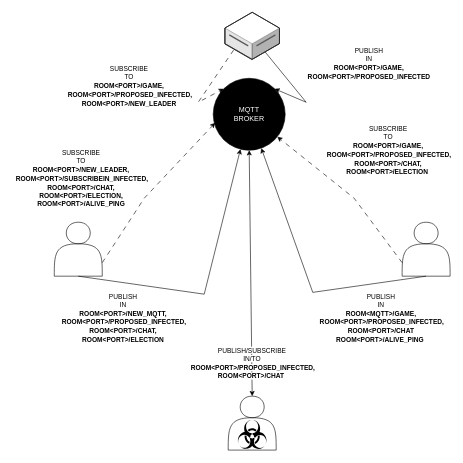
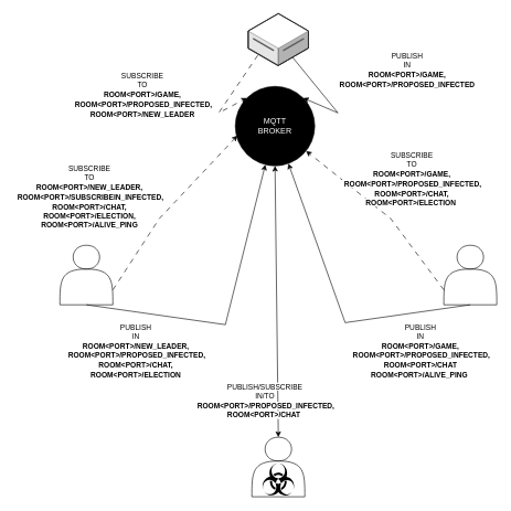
- <mxCell id="14" value="&lt;span style=&quot;font-size: 11px; background-color: rgb(255, 255, 255);&quot;&gt;SUBSCRIBE&lt;/span&gt;&lt;br style=&quot;border-color: var(--border-color); color: rgb(0, 0, 0); font-family: Helvetica; font-size: 11px; font-style: normal; font-variant-ligatures: normal; font-variant-caps: normal; font-weight: 400; letter-spacing: normal; orphans: 2; text-indent: 0px; text-transform: none; widows: 2; word-spacing: 0px; -webkit-text-stroke-width: 0px; text-decoration-thickness: initial; text-decoration-style: initial; text-decoration-color: initial;&quot;&gt;&lt;span style=&quot;font-size: 11px; background-color: rgb(255, 255, 255);&quot;&gt;TO&lt;/span&gt;&lt;br style=&quot;border-color: var(--border-color); color: rgb(0, 0, 0); font-family: Helvetica; font-size: 11px; font-style: normal; font-variant-ligatures: normal; font-variant-caps: normal; font-weight: 400; letter-spacing: normal; orphans: 2; text-indent: 0px; text-transform: none; widows: 2; word-spacing: 0px; -webkit-text-stroke-width: 0px; text-decoration-thickness: initial; text-decoration-style: initial; text-decoration-color: initial;&quot;&gt;&lt;b&gt;&lt;span style=&quot;color: rgb(0, 0, 0); font-family: Helvetica; font-size: 11px; font-style: normal; font-variant-ligatures: normal; font-variant-caps: normal; letter-spacing: normal; orphans: 2; text-indent: 0px; text-transform: none; widows: 2; word-spacing: 0px; -webkit-text-stroke-width: 0px; background-color: rgb(255, 255, 255); text-decoration-thickness: initial; text-decoration-style: initial; text-decoration-color: initial; float: none; display: inline !important;&quot;&gt;ROOM&amp;lt;PORT&amp;gt;/GAME,&lt;/span&gt;&lt;br style=&quot;border-color: var(--border-color); color: rgb(0, 0, 0); font-family: Helvetica; font-size: 11px; font-style: normal; font-variant-ligatures: normal; font-variant-caps: normal; letter-spacing: normal; orphans: 2; text-indent: 0px; text-transform: none; widows: 2; word-spacing: 0px; -webkit-text-stroke-width: 0px; text-decoration-thickness: initial; text-decoration-style: initial; text-decoration-color: initial;&quot;&gt;&lt;span style=&quot;color: rgb(0, 0, 0); font-family: Helvetica; font-size: 11px; font-style: normal; font-variant-ligatures: normal; font-variant-caps: normal; letter-spacing: normal; orphans: 2; text-indent: 0px; text-transform: none; widows: 2; word-spacing: 0px; -webkit-text-stroke-width: 0px; background-color: rgb(255, 255, 255); text-decoration-thickness: initial; text-decoration-style: initial; text-decoration-color: initial; float: none; display: inline !important;&quot;&gt;&amp;nbsp;ROOM&amp;lt;PORT&amp;gt;/PROPOSED_INFECTED,&lt;br&gt;ROOM&amp;lt;PORT&amp;gt;/CHAT,&lt;br&gt;ROOM&amp;lt;PORT&amp;gt;/ELECTION&amp;nbsp;&lt;/span&gt;&lt;/b&gt;" style="text;whiteSpace=wrap;html=1;align=center;" vertex="1" parent="1"><mxGeometry x="532" y="200" width="230" height="80" as="geometry" /></mxCell>
+ <mxCell id="14" value="&lt;span style=&quot;font-size: 11px; background-color: rgb(255, 255, 255);&quot;&gt;SUBSCRIBE&lt;/span&gt;&lt;br style=&quot;border-color: var(--border-color); color: rgb(0, 0, 0); font-family: Helvetica; font-size: 11px; font-style: normal; font-variant-ligatures: normal; font-variant-caps: normal; font-weight: 400; letter-spacing: normal; orphans: 2; text-indent: 0px; text-transform: none; widows: 2; word-spacing: 0px; -webkit-text-stroke-width: 0px; text-decoration-thickness: initial; text-decoration-style: initial; text-decoration-color: initial;&quot;&gt;&lt;span style=&quot;font-size: 11px; background-color: rgb(255, 255, 255);&quot;&gt;TO&lt;/span&gt;&lt;br style=&quot;border-color: var(--border-color); color: rgb(0, 0, 0); font-family: Helvetica; font-size: 11px; font-style: normal; font-variant-ligatures: normal; font-variant-caps: normal; font-weight: 400; letter-spacing: normal; orphans: 2; text-indent: 0px; text-transform: none; widows: 2; word-spacing: 0px; -webkit-text-stroke-width: 0px; text-decoration-thickness: initial; text-decoration-style: initial; text-decoration-color: initial;&quot;&gt;&lt;b&gt;&lt;span style=&quot;color: rgb(0, 0, 0); font-family: Helvetica; font-size: 11px; font-style: normal; font-variant-ligatures: normal; font-variant-caps: normal; letter-spacing: normal; orphans: 2; text-indent: 0px; text-transform: none; widows: 2; word-spacing: 0px; -webkit-text-stroke-width: 0px; background-color: rgb(255, 255, 255); text-decoration-thickness: initial; text-decoration-style: initial; text-decoration-color: initial; float: none; display: inline !important;&quot;&gt;ROOM&amp;lt;PORT&amp;gt;/GAME,&lt;/span&gt;&lt;br style=&quot;border-color: var(--border-color); color: rgb(0, 0, 0); font-family: Helvetica; font-size: 11px; font-style: normal; font-variant-ligatures: normal; font-variant-caps: normal; letter-spacing: normal; orphans: 2; text-indent: 0px; text-transform: none; widows: 2; word-spacing: 0px; -webkit-text-stroke-width: 0px; text-decoration-thickness: initial; text-decoration-style: initial; text-decoration-color: initial;&quot;&gt;&lt;span style=&quot;color: rgb(0, 0, 0); font-family: Helvetica; font-size: 11px; font-style: normal; font-variant-ligatures: normal; font-variant-caps: normal; letter-spacing: normal; orphans: 2; text-indent: 0px; text-transform: none; widows: 2; word-spacing: 0px; -webkit-text-stroke-width: 0px; background-color: rgb(255, 255, 255); text-decoration-thickness: initial; text-decoration-style: initial; text-decoration-color: initial; float: none; display: inline !important;&quot;&gt;&amp;nbsp;ROOM&amp;lt;PORT&amp;gt;/PROPOSED_INFECTED,&lt;br&gt;ROOM&amp;lt;PORT&amp;gt;/CHAT,&lt;br&gt;ROOM&amp;lt;PORT&amp;gt;/ELECTION&amp;nbsp;&lt;/span&gt;&lt;/b&gt;" style="text;whiteSpace=wrap;html=1;align=center;" vertex="1" parent="1"><mxGeometry x="507" y="220" width="230" height="80" as="geometry" /></mxCell>
- <mxCell id="16" value="&lt;span style=&quot;color: rgb(0, 0, 0); font-family: Helvetica; font-size: 11px; font-style: normal; font-variant-ligatures: normal; font-variant-caps: normal; font-weight: 400; letter-spacing: normal; orphans: 2; text-indent: 0px; text-transform: none; widows: 2; word-spacing: 0px; -webkit-text-stroke-width: 0px; background-color: rgb(255, 255, 255); text-decoration-thickness: initial; text-decoration-style: initial; text-decoration-color: initial; float: none; display: inline !important;&quot;&gt;PUBLISH&lt;/span&gt;&lt;br style=&quot;border-color: var(--border-color); color: rgb(0, 0, 0); font-family: Helvetica; font-size: 11px; font-style: normal; font-variant-ligatures: normal; font-variant-caps: normal; font-weight: 400; letter-spacing: normal; orphans: 2; text-indent: 0px; text-transform: none; widows: 2; word-spacing: 0px; -webkit-text-stroke-width: 0px; text-decoration-thickness: initial; text-decoration-style: initial; text-decoration-color: initial;&quot;&gt;&lt;span style=&quot;color: rgb(0, 0, 0); font-family: Helvetica; font-size: 11px; font-style: normal; font-variant-ligatures: normal; font-variant-caps: normal; font-weight: 400; letter-spacing: normal; orphans: 2; text-indent: 0px; text-transform: none; widows: 2; word-spacing: 0px; -webkit-text-stroke-width: 0px; background-color: rgb(255, 255, 255); text-decoration-thickness: initial; text-decoration-style: initial; text-decoration-color: initial; float: none; display: inline !important;&quot;&gt;IN&lt;/span&gt;&lt;br style=&quot;border-color: var(--border-color); color: rgb(0, 0, 0); font-family: Helvetica; font-size: 11px; font-style: normal; font-variant-ligatures: normal; font-variant-caps: normal; font-weight: 400; letter-spacing: normal; orphans: 2; text-indent: 0px; text-transform: none; widows: 2; word-spacing: 0px; -webkit-text-stroke-width: 0px; text-decoration-thickness: initial; text-decoration-style: initial; text-decoration-color: initial;&quot;&gt;&lt;b&gt;&lt;span style=&quot;color: rgb(0, 0, 0); font-family: Helvetica; font-size: 11px; font-style: normal; font-variant-ligatures: normal; font-variant-caps: normal; letter-spacing: normal; orphans: 2; text-indent: 0px; text-transform: none; widows: 2; word-spacing: 0px; -webkit-text-stroke-width: 0px; background-color: rgb(255, 255, 255); text-decoration-thickness: initial; text-decoration-style: initial; text-decoration-color: initial; float: none; display: inline !important;&quot;&gt;ROOM&amp;lt;PORT&amp;gt;/NEW_MQTT,&lt;/span&gt;&lt;br style=&quot;border-color: var(--border-color); color: rgb(0, 0, 0); font-family: Helvetica; font-size: 11px; font-style: normal; font-variant-ligatures: normal; font-variant-caps: normal; letter-spacing: normal; orphans: 2; text-indent: 0px; text-transform: none; widows: 2; word-spacing: 0px; -webkit-text-stroke-width: 0px; text-decoration-thickness: initial; text-decoration-style: initial; text-decoration-color: initial;&quot;&gt;&lt;span style=&quot;color: rgb(0, 0, 0); font-family: Helvetica; font-size: 11px; font-style: normal; font-variant-ligatures: normal; font-variant-caps: normal; letter-spacing: normal; orphans: 2; text-indent: 0px; text-transform: none; widows: 2; word-spacing: 0px; -webkit-text-stroke-width: 0px; background-color: rgb(255, 255, 255); text-decoration-thickness: initial; text-decoration-style: initial; text-decoration-color: initial; float: none; display: inline !important;&quot;&gt;&amp;nbsp;ROOM&amp;lt;PORT&amp;gt;/PROPOSED_INFECTED,&lt;br&gt;ROOM&amp;lt;PORT&amp;gt;/CHAT,&lt;br&gt;ROOM&amp;lt;PORT&amp;gt;/ELECTION&lt;br&gt;&lt;/span&gt;&lt;/b&gt;" style="text;whiteSpace=wrap;html=1;align=center;" vertex="1" parent="1"><mxGeometry x="90" y="480" width="230" height="80" as="geometry" /></mxCell>
+ <mxCell id="16" value="&lt;span style=&quot;color: rgb(0, 0, 0); font-family: Helvetica; font-size: 11px; font-style: normal; font-variant-ligatures: normal; font-variant-caps: normal; font-weight: 400; letter-spacing: normal; orphans: 2; text-indent: 0px; text-transform: none; widows: 2; word-spacing: 0px; -webkit-text-stroke-width: 0px; background-color: rgb(255, 255, 255); text-decoration-thickness: initial; text-decoration-style: initial; text-decoration-color: initial; float: none; display: inline !important;&quot;&gt;PUBLISH&lt;/span&gt;&lt;br style=&quot;border-color: var(--border-color); color: rgb(0, 0, 0); font-family: Helvetica; font-size: 11px; font-style: normal; font-variant-ligatures: normal; font-variant-caps: normal; font-weight: 400; letter-spacing: normal; orphans: 2; text-indent: 0px; text-transform: none; widows: 2; word-spacing: 0px; -webkit-text-stroke-width: 0px; text-decoration-thickness: initial; text-decoration-style: initial; text-decoration-color: initial;&quot;&gt;&lt;span style=&quot;color: rgb(0, 0, 0); font-family: Helvetica; font-size: 11px; font-style: normal; font-variant-ligatures: normal; font-variant-caps: normal; font-weight: 400; letter-spacing: normal; orphans: 2; text-indent: 0px; text-transform: none; widows: 2; word-spacing: 0px; -webkit-text-stroke-width: 0px; background-color: rgb(255, 255, 255); text-decoration-thickness: initial; text-decoration-style: initial; text-decoration-color: initial; float: none; display: inline !important;&quot;&gt;IN&lt;/span&gt;&lt;br style=&quot;border-color: var(--border-color); color: rgb(0, 0, 0); font-family: Helvetica; font-size: 11px; font-style: normal; font-variant-ligatures: normal; font-variant-caps: normal; font-weight: 400; letter-spacing: normal; orphans: 2; text-indent: 0px; text-transform: none; widows: 2; word-spacing: 0px; -webkit-text-stroke-width: 0px; text-decoration-thickness: initial; text-decoration-style: initial; text-decoration-color: initial;&quot;&gt;&lt;b&gt;&lt;span style=&quot;color: rgb(0, 0, 0); font-family: Helvetica; font-size: 11px; font-style: normal; font-variant-ligatures: normal; font-variant-caps: normal; letter-spacing: normal; orphans: 2; text-indent: 0px; text-transform: none; widows: 2; word-spacing: 0px; -webkit-text-stroke-width: 0px; background-color: rgb(255, 255, 255); text-decoration-thickness: initial; text-decoration-style: initial; text-decoration-color: initial; float: none; display: inline !important;&quot;&gt;ROOM&amp;lt;PORT&amp;gt;/NEW_LEADER,&lt;/span&gt;&lt;br style=&quot;border-color: var(--border-color); color: rgb(0, 0, 0); font-family: Helvetica; font-size: 11px; font-style: normal; font-variant-ligatures: normal; font-variant-caps: normal; letter-spacing: normal; orphans: 2; text-indent: 0px; text-transform: none; widows: 2; word-spacing: 0px; -webkit-text-stroke-width: 0px; text-decoration-thickness: initial; text-decoration-style: initial; text-decoration-color: initial;&quot;&gt;&lt;span style=&quot;color: rgb(0, 0, 0); font-family: Helvetica; font-size: 11px; font-style: normal; font-variant-ligatures: normal; font-variant-caps: normal; letter-spacing: normal; orphans: 2; text-indent: 0px; text-transform: none; widows: 2; word-spacing: 0px; -webkit-text-stroke-width: 0px; background-color: rgb(255, 255, 255); text-decoration-thickness: initial; text-decoration-style: initial; text-decoration-color: initial; float: none; display: inline !important;&quot;&gt;&amp;nbsp;ROOM&amp;lt;PORT&amp;gt;/PROPOSED_INFECTED,&lt;br&gt;ROOM&amp;lt;PORT&amp;gt;/CHAT,&lt;br&gt;ROOM&amp;lt;PORT&amp;gt;/ELECTION&lt;br&gt;&lt;/span&gt;&lt;/b&gt;" style="text;whiteSpace=wrap;html=1;align=center;" vertex="1" parent="1"><mxGeometry x="90" y="480" width="230" height="80" as="geometry" /></mxCell>
- <mxCell id="13" value="&lt;span style=&quot;color: rgb(0, 0, 0); font-family: Helvetica; font-size: 11px; font-style: normal; font-variant-ligatures: normal; font-variant-caps: normal; font-weight: 400; letter-spacing: normal; orphans: 2; text-indent: 0px; text-transform: none; widows: 2; word-spacing: 0px; -webkit-text-stroke-width: 0px; background-color: rgb(255, 255, 255); text-decoration-thickness: initial; text-decoration-style: initial; text-decoration-color: initial; float: none; display: inline !important;&quot;&gt;PUBLISH&lt;/span&gt;&lt;br style=&quot;border-color: var(--border-color); color: rgb(0, 0, 0); font-family: Helvetica; font-size: 11px; font-style: normal; font-variant-ligatures: normal; font-variant-caps: normal; font-weight: 400; letter-spacing: normal; orphans: 2; text-indent: 0px; text-transform: none; widows: 2; word-spacing: 0px; -webkit-text-stroke-width: 0px; text-decoration-thickness: initial; text-decoration-style: initial; text-decoration-color: initial;&quot;&gt;&lt;span style=&quot;color: rgb(0, 0, 0); font-family: Helvetica; font-size: 11px; font-style: normal; font-variant-ligatures: normal; font-variant-caps: normal; font-weight: 400; letter-spacing: normal; orphans: 2; text-indent: 0px; text-transform: none; widows: 2; word-spacing: 0px; -webkit-text-stroke-width: 0px; background-color: rgb(255, 255, 255); text-decoration-thickness: initial; text-decoration-style: initial; text-decoration-color: initial; float: none; display: inline !important;&quot;&gt;IN&lt;/span&gt;&lt;br style=&quot;border-color: var(--border-color); color: rgb(0, 0, 0); font-family: Helvetica; font-size: 11px; font-style: normal; font-variant-ligatures: normal; font-variant-caps: normal; font-weight: 400; letter-spacing: normal; orphans: 2; text-indent: 0px; text-transform: none; widows: 2; word-spacing: 0px; -webkit-text-stroke-width: 0px; text-decoration-thickness: initial; text-decoration-style: initial; text-decoration-color: initial;&quot;&gt;&lt;b&gt;&lt;span style=&quot;color: rgb(0, 0, 0); font-family: Helvetica; font-size: 11px; font-style: normal; font-variant-ligatures: normal; font-variant-caps: normal; letter-spacing: normal; orphans: 2; text-indent: 0px; text-transform: none; widows: 2; word-spacing: 0px; -webkit-text-stroke-width: 0px; background-color: rgb(255, 255, 255); text-decoration-thickness: initial; text-decoration-style: initial; text-decoration-color: initial; float: none; display: inline !important;&quot;&gt;ROOM&amp;lt;MQTT&amp;gt;/GAME,&lt;/span&gt;&lt;br style=&quot;border-color: var(--border-color); color: rgb(0, 0, 0); font-family: Helvetica; font-size: 11px; font-style: normal; font-variant-ligatures: normal; font-variant-caps: normal; letter-spacing: normal; orphans: 2; text-indent: 0px; text-transform: none; widows: 2; word-spacing: 0px; -webkit-text-stroke-width: 0px; text-decoration-thickness: initial; text-decoration-style: initial; text-decoration-color: initial;&quot;&gt;&lt;span style=&quot;color: rgb(0, 0, 0); font-family: Helvetica; font-size: 11px; font-style: normal; font-variant-ligatures: normal; font-variant-caps: normal; letter-spacing: normal; orphans: 2; text-indent: 0px; text-transform: none; widows: 2; word-spacing: 0px; -webkit-text-stroke-width: 0px; background-color: rgb(255, 255, 255); text-decoration-thickness: initial; text-decoration-style: initial; text-decoration-color: initial; float: none; display: inline !important;&quot;&gt;&amp;nbsp;ROOM&amp;lt;PORT&amp;gt;/PROPOSED_INFECTED,&lt;br&gt;ROOM&amp;lt;PORT&amp;gt;/CHAT&lt;br&gt;ROOM&amp;lt;PORT&amp;gt;/ALIVE_PING&amp;nbsp;&lt;/span&gt;&lt;/b&gt;" style="text;whiteSpace=wrap;html=1;align=center;" vertex="1" parent="1"><mxGeometry x="520" y="480" width="230" height="80" as="geometry" /></mxCell>
+ <mxCell id="13" value="&lt;span style=&quot;color: rgb(0, 0, 0); font-family: Helvetica; font-size: 11px; font-style: normal; font-variant-ligatures: normal; font-variant-caps: normal; font-weight: 400; letter-spacing: normal; orphans: 2; text-indent: 0px; text-transform: none; widows: 2; word-spacing: 0px; -webkit-text-stroke-width: 0px; background-color: rgb(255, 255, 255); text-decoration-thickness: initial; text-decoration-style: initial; text-decoration-color: initial; float: none; display: inline !important;&quot;&gt;PUBLISH&lt;/span&gt;&lt;br style=&quot;border-color: var(--border-color); color: rgb(0, 0, 0); font-family: Helvetica; font-size: 11px; font-style: normal; font-variant-ligatures: normal; font-variant-caps: normal; font-weight: 400; letter-spacing: normal; orphans: 2; text-indent: 0px; text-transform: none; widows: 2; word-spacing: 0px; -webkit-text-stroke-width: 0px; text-decoration-thickness: initial; text-decoration-style: initial; text-decoration-color: initial;&quot;&gt;&lt;span style=&quot;color: rgb(0, 0, 0); font-family: Helvetica; font-size: 11px; font-style: normal; font-variant-ligatures: normal; font-variant-caps: normal; font-weight: 400; letter-spacing: normal; orphans: 2; text-indent: 0px; text-transform: none; widows: 2; word-spacing: 0px; -webkit-text-stroke-width: 0px; background-color: rgb(255, 255, 255); text-decoration-thickness: initial; text-decoration-style: initial; text-decoration-color: initial; float: none; display: inline !important;&quot;&gt;IN&lt;/span&gt;&lt;br style=&quot;border-color: var(--border-color); color: rgb(0, 0, 0); font-family: Helvetica; font-size: 11px; font-style: normal; font-variant-ligatures: normal; font-variant-caps: normal; font-weight: 400; letter-spacing: normal; orphans: 2; text-indent: 0px; text-transform: none; widows: 2; word-spacing: 0px; -webkit-text-stroke-width: 0px; text-decoration-thickness: initial; text-decoration-style: initial; text-decoration-color: initial;&quot;&gt;&lt;b&gt;&lt;span style=&quot;color: rgb(0, 0, 0); font-family: Helvetica; font-size: 11px; font-style: normal; font-variant-ligatures: normal; font-variant-caps: normal; letter-spacing: normal; orphans: 2; text-indent: 0px; text-transform: none; widows: 2; word-spacing: 0px; -webkit-text-stroke-width: 0px; background-color: rgb(255, 255, 255); text-decoration-thickness: initial; text-decoration-style: initial; text-decoration-color: initial; float: none; display: inline !important;&quot;&gt;ROOM&amp;lt;PORT&amp;gt;/GAME,&lt;/span&gt;&lt;br style=&quot;border-color: var(--border-color); color: rgb(0, 0, 0); font-family: Helvetica; font-size: 11px; font-style: normal; font-variant-ligatures: normal; font-variant-caps: normal; letter-spacing: normal; orphans: 2; text-indent: 0px; text-transform: none; widows: 2; word-spacing: 0px; -webkit-text-stroke-width: 0px; text-decoration-thickness: initial; text-decoration-style: initial; text-decoration-color: initial;&quot;&gt;&lt;span style=&quot;color: rgb(0, 0, 0); font-family: Helvetica; font-size: 11px; font-style: normal; font-variant-ligatures: normal; font-variant-caps: normal; letter-spacing: normal; orphans: 2; text-indent: 0px; text-transform: none; widows: 2; word-spacing: 0px; -webkit-text-stroke-width: 0px; background-color: rgb(255, 255, 255); text-decoration-thickness: initial; text-decoration-style: initial; text-decoration-color: initial; float: none; display: inline !important;&quot;&gt;&amp;nbsp;ROOM&amp;lt;PORT&amp;gt;/PROPOSED_INFECTED,&lt;br&gt;ROOM&amp;lt;PORT&amp;gt;/CHAT&lt;br&gt;ROOM&amp;lt;PORT&amp;gt;/ALIVE_PING&amp;nbsp;&lt;/span&gt;&lt;/b&gt;" style="text;whiteSpace=wrap;html=1;align=center;" vertex="1" parent="1"><mxGeometry x="520" y="480" width="230" height="80" as="geometry" /></mxCell>
- <mxCell id="22" value="&lt;span style=&quot;color: rgb(0, 0, 0); font-family: Helvetica; font-size: 11px; font-style: normal; font-variant-ligatures: normal; font-variant-caps: normal; font-weight: 400; letter-spacing: normal; orphans: 2; text-indent: 0px; text-transform: none; widows: 2; word-spacing: 0px; -webkit-text-stroke-width: 0px; background-color: rgb(255, 255, 255); text-decoration-thickness: initial; text-decoration-style: initial; text-decoration-color: initial; float: none; display: inline !important;&quot;&gt;PUBLISH/SUBSCRIBE&lt;/span&gt;&lt;br style=&quot;border-color: var(--border-color); color: rgb(0, 0, 0); font-family: Helvetica; font-size: 11px; font-style: normal; font-variant-ligatures: normal; font-variant-caps: normal; font-weight: 400; letter-spacing: normal; orphans: 2; text-indent: 0px; text-transform: none; widows: 2; word-spacing: 0px; -webkit-text-stroke-width: 0px; text-decoration-thickness: initial; text-decoration-style: initial; text-decoration-color: initial;&quot;&gt;&lt;span style=&quot;color: rgb(0, 0, 0); font-family: Helvetica; font-size: 11px; font-style: normal; font-variant-ligatures: normal; font-variant-caps: normal; font-weight: 400; letter-spacing: normal; orphans: 2; text-indent: 0px; text-transform: none; widows: 2; word-spacing: 0px; -webkit-text-stroke-width: 0px; background-color: rgb(255, 255, 255); text-decoration-thickness: initial; text-decoration-style: initial; text-decoration-color: initial; float: none; display: inline !important;&quot;&gt;IN/TO&lt;/span&gt;&lt;b&gt;&lt;br style=&quot;border-color: var(--border-color); color: rgb(0, 0, 0); font-family: Helvetica; font-size: 11px; font-style: normal; font-variant-ligatures: normal; font-variant-caps: normal; letter-spacing: normal; orphans: 2; text-indent: 0px; text-transform: none; widows: 2; word-spacing: 0px; -webkit-text-stroke-width: 0px; text-decoration-thickness: initial; text-decoration-style: initial; text-decoration-color: initial;&quot;&gt;&lt;span style=&quot;color: rgb(0, 0, 0); font-family: Helvetica; font-size: 11px; font-style: normal; font-variant-ligatures: normal; font-variant-caps: normal; letter-spacing: normal; orphans: 2; text-indent: 0px; text-transform: none; widows: 2; word-spacing: 0px; -webkit-text-stroke-width: 0px; background-color: rgb(255, 255, 255); text-decoration-thickness: initial; text-decoration-style: initial; text-decoration-color: initial; float: none; display: inline !important;&quot;&gt;&amp;nbsp;ROOM&amp;lt;PORT&amp;gt;/PROPOSED_INFECTED,&lt;br&gt;ROOM&amp;lt;PORT&amp;gt;/CHAT&amp;nbsp;&lt;/span&gt;&lt;/b&gt;" style="text;whiteSpace=wrap;html=1;align=center;" vertex="1" parent="1"><mxGeometry x="305" y="570" width="230" height="80" as="geometry" /></mxCell>
+ <mxCell id="22" value="&lt;span style=&quot;color: rgb(0, 0, 0); font-family: Helvetica; font-size: 11px; font-style: normal; font-variant-ligatures: normal; font-variant-caps: normal; font-weight: 400; letter-spacing: normal; orphans: 2; text-indent: 0px; text-transform: none; widows: 2; word-spacing: 0px; -webkit-text-stroke-width: 0px; background-color: rgb(255, 255, 255); text-decoration-thickness: initial; text-decoration-style: initial; text-decoration-color: initial; float: none; display: inline !important;&quot;&gt;PUBLISH/SUBSCRIBE&lt;/span&gt;&lt;br style=&quot;border-color: var(--border-color); color: rgb(0, 0, 0); font-family: Helvetica; font-size: 11px; font-style: normal; font-variant-ligatures: normal; font-variant-caps: normal; font-weight: 400; letter-spacing: normal; orphans: 2; text-indent: 0px; text-transform: none; widows: 2; word-spacing: 0px; -webkit-text-stroke-width: 0px; text-decoration-thickness: initial; text-decoration-style: initial; text-decoration-color: initial;&quot;&gt;&lt;span style=&quot;color: rgb(0, 0, 0); font-family: Helvetica; font-size: 11px; font-style: normal; font-variant-ligatures: normal; font-variant-caps: normal; font-weight: 400; letter-spacing: normal; orphans: 2; text-indent: 0px; text-transform: none; widows: 2; word-spacing: 0px; -webkit-text-stroke-width: 0px; background-color: rgb(255, 255, 255); text-decoration-thickness: initial; text-decoration-style: initial; text-decoration-color: initial; float: none; display: inline !important;&quot;&gt;IN/TO&lt;/span&gt;&lt;b&gt;&lt;br style=&quot;border-color: var(--border-color); color: rgb(0, 0, 0); font-family: Helvetica; font-size: 11px; font-style: normal; font-variant-ligatures: normal; font-variant-caps: normal; letter-spacing: normal; orphans: 2; text-indent: 0px; text-transform: none; widows: 2; word-spacing: 0px; -webkit-text-stroke-width: 0px; text-decoration-thickness: initial; text-decoration-style: initial; text-decoration-color: initial;&quot;&gt;&lt;span style=&quot;color: rgb(0, 0, 0); font-family: Helvetica; font-size: 11px; font-style: normal; font-variant-ligatures: normal; font-variant-caps: normal; letter-spacing: normal; orphans: 2; text-indent: 0px; text-transform: none; widows: 2; word-spacing: 0px; -webkit-text-stroke-width: 0px; background-color: rgb(255, 255, 255); text-decoration-thickness: initial; text-decoration-style: initial; text-decoration-color: initial; float: none; display: inline !important;&quot;&gt;&amp;nbsp;ROOM&amp;lt;PORT&amp;gt;/PROPOSED_INFECTED,&lt;br&gt;ROOM&amp;lt;PORT&amp;gt;/CHAT&amp;nbsp;&lt;/span&gt;&lt;/b&gt;" style="text;whiteSpace=wrap;html=1;align=center;" vertex="1" parent="1"><mxGeometry x="285" y="570" width="230" height="80" as="geometry" /></mxCell>
